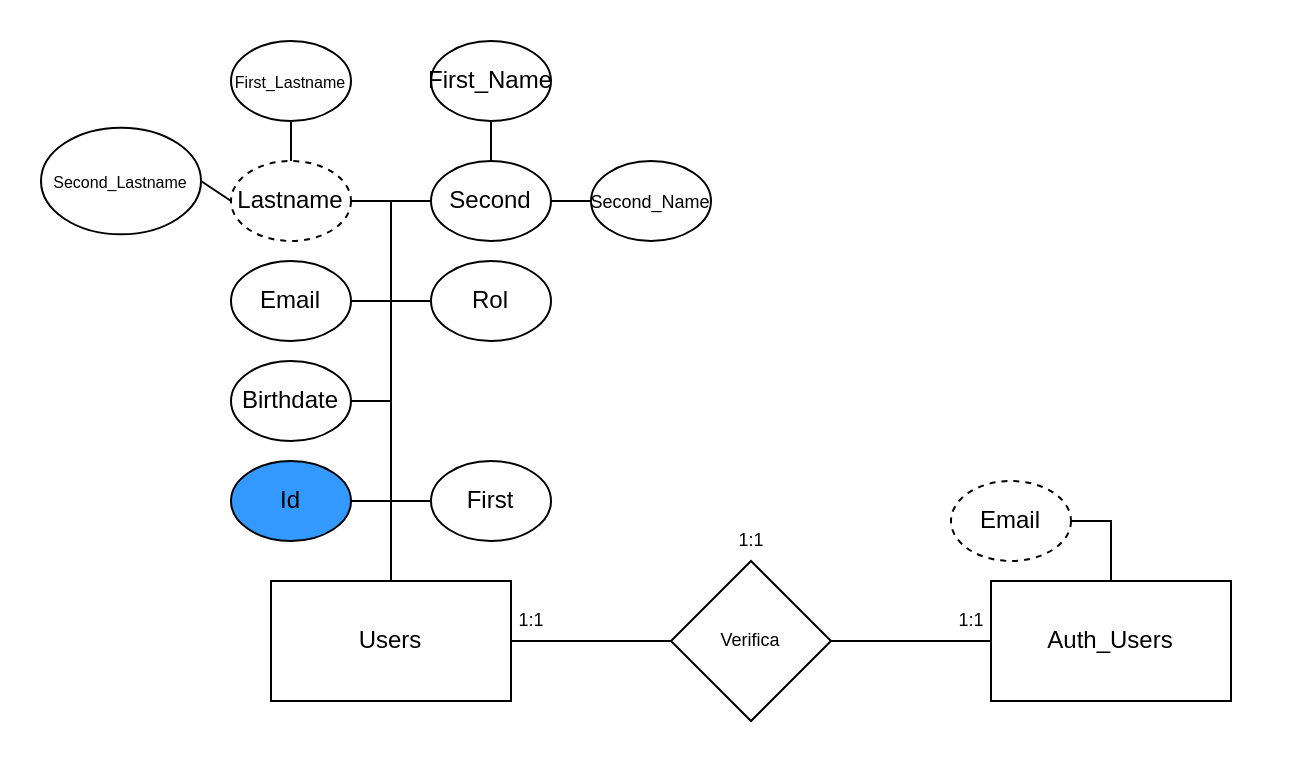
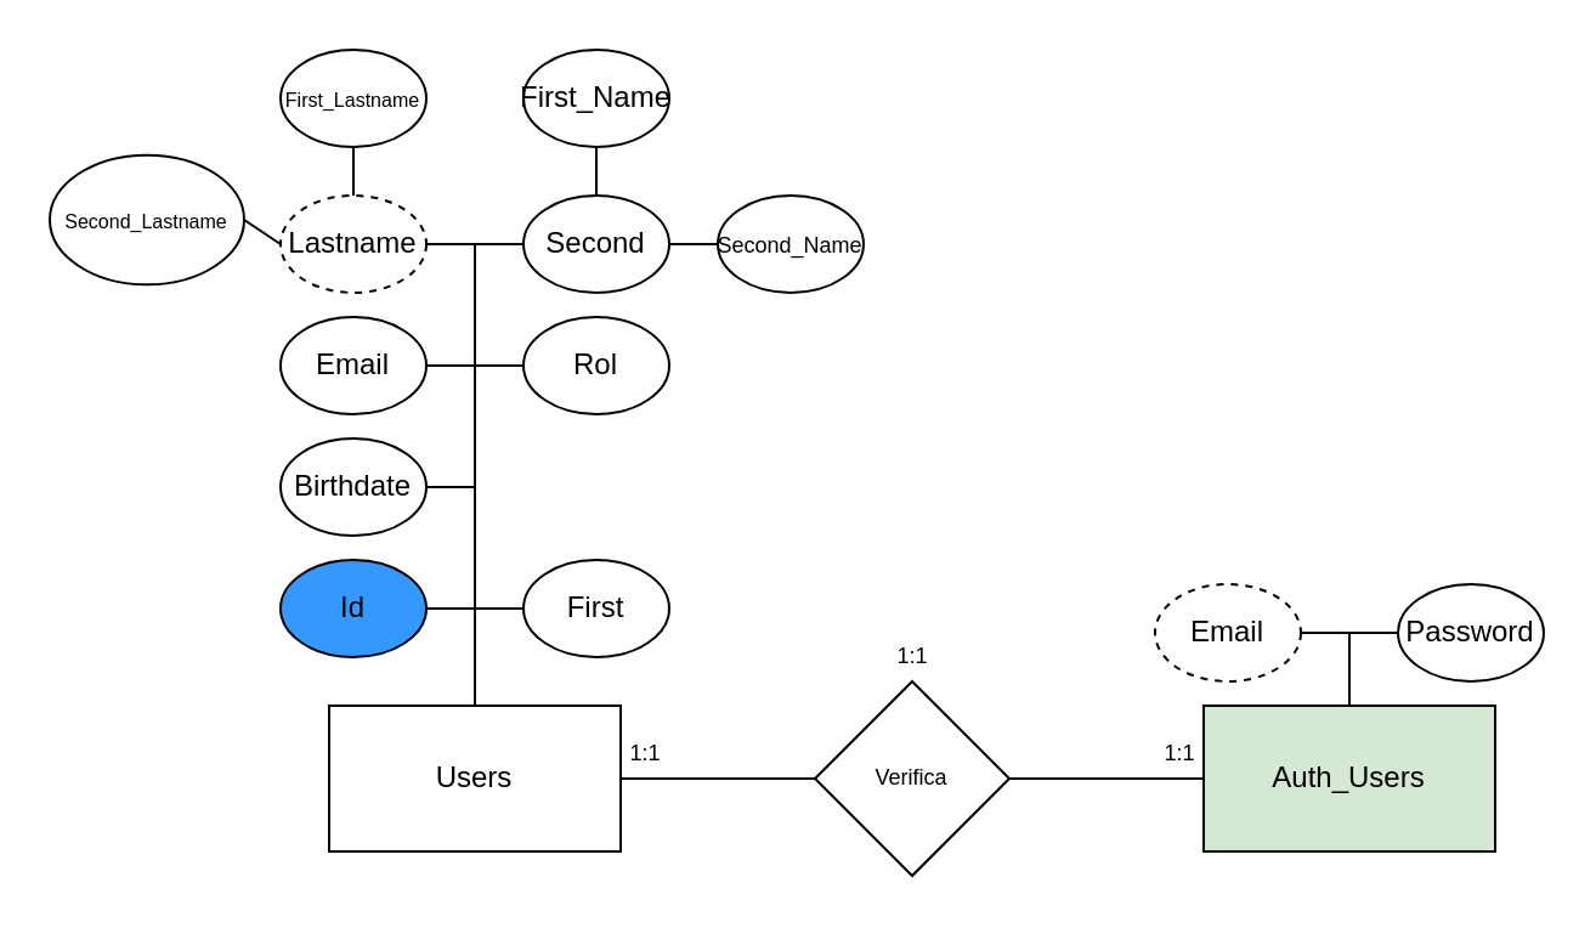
+ <mxCell id="29" value="" style="endArrow=none;html=1;rounded=0;fontSize=9;entryX=0;entryY=0.5;entryDx=0;entryDy=0;exitX=0.5;exitY=0;exitDx=0;exitDy=0;" edge="1" parent="1" source="25" target="27"><mxGeometry width="50" height="50" relative="1" as="geometry"><mxPoint x="565" y="300" as="sourcePoint" /><mxPoint x="545" y="270" as="targetPoint" /><Array as="points"><mxPoint x="555" y="260" /></Array></mxGeometry></mxCell>
+ <mxCell id="27" value="Password" style="ellipse;whiteSpace=wrap;html=1;" vertex="1" parent="1"><mxGeometry x="575" y="240" width="60" height="40" as="geometry" /></mxCell>
- <mxCell id="25" value="Auth_Users" style="rounded=0;whiteSpace=wrap;html=1;" vertex="1" parent="1"><mxGeometry x="495" y="290" width="120" height="60" as="geometry" /></mxCell>
+ <mxCell id="25" value="Auth_Users" style="rounded=0;whiteSpace=wrap;html=1;fillColor=#d5e8d4;" vertex="1" parent="1"><mxGeometry x="495" y="290" width="120" height="60" as="geometry" /></mxCell>
